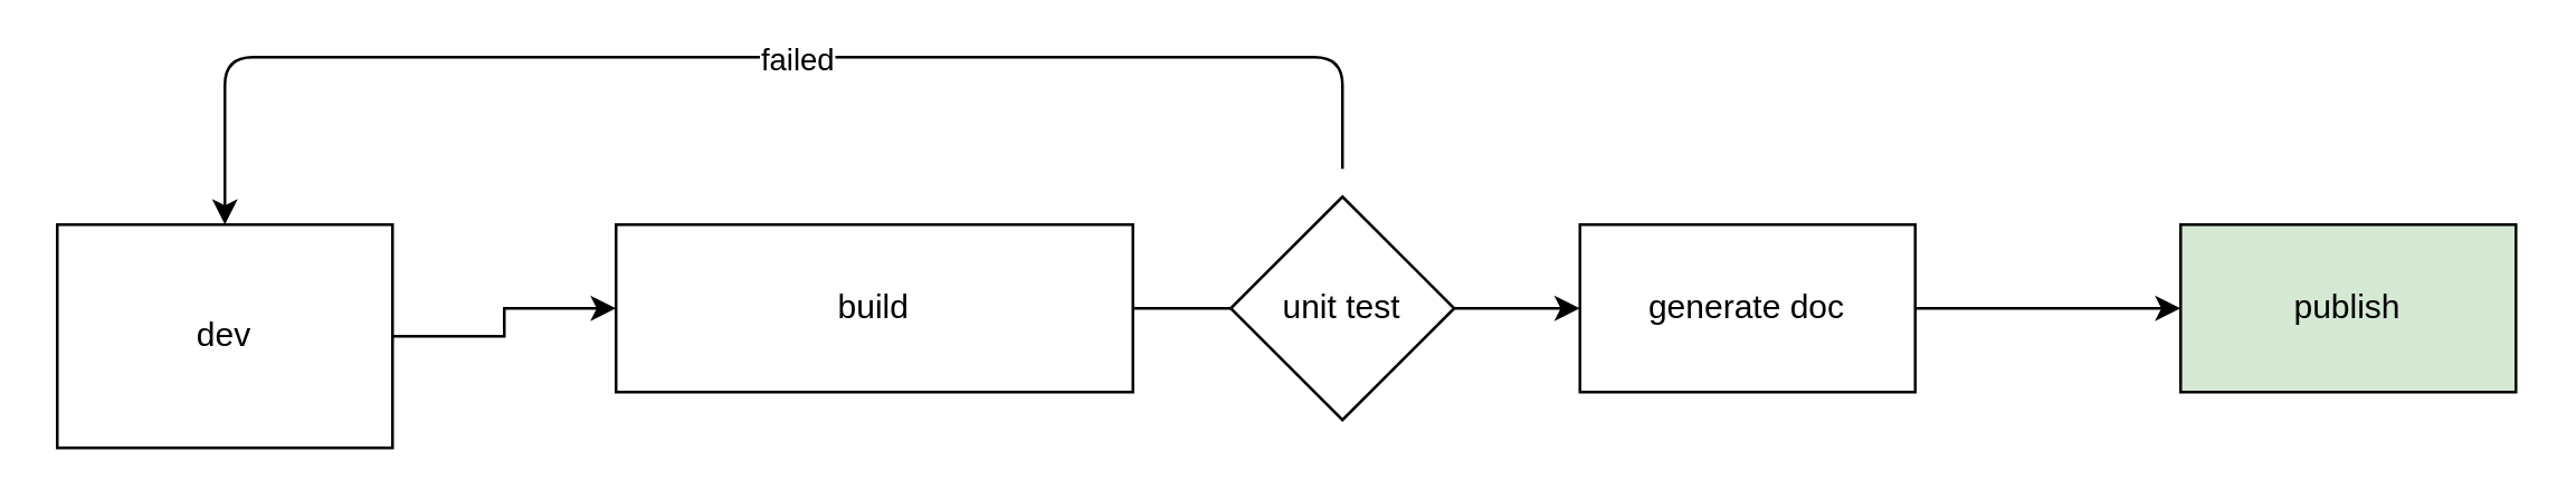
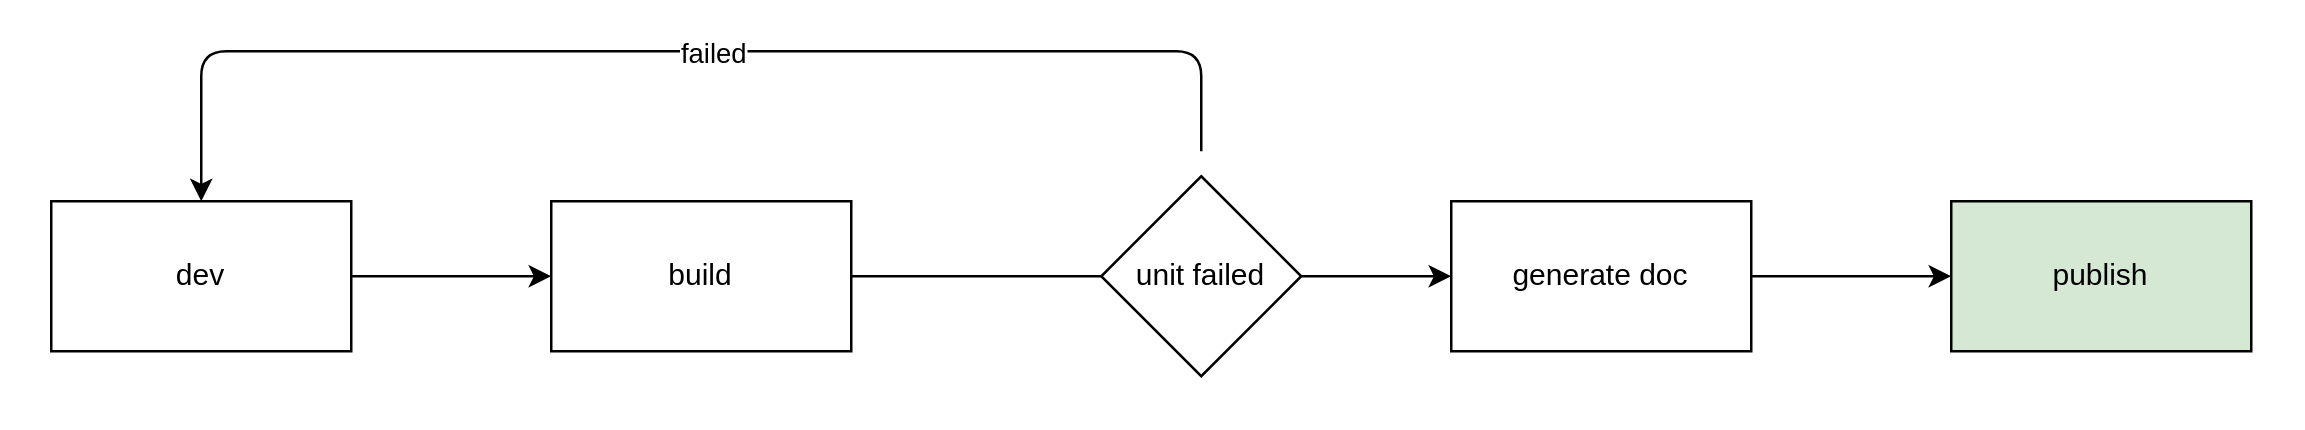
- <mxCell id="5" value="build" style="rounded=0;whiteSpace=wrap;html=1;" vertex="1" parent="1"><mxGeometry x="220" y="80" width="185" height="60" as="geometry" /></mxCell>
+ <mxCell id="5" value="build" style="rounded=0;whiteSpace=wrap;html=1;" vertex="1" parent="1"><mxGeometry x="220" y="80" width="120" height="60" as="geometry" /></mxCell>
- <mxCell id="7" value="unit test" style="rhombus;whiteSpace=wrap;html=1;rounded=0;" vertex="1" parent="1"><mxGeometry x="440" y="70" width="80" height="80" as="geometry" /></mxCell>
+ <mxCell id="7" value="unit failed" style="rhombus;whiteSpace=wrap;html=1;rounded=0;" vertex="1" parent="1"><mxGeometry x="440" y="70" width="80" height="80" as="geometry" /></mxCell>
- <mxCell id="11" value="generate doc" style="whiteSpace=wrap;html=1;rounded=0;" vertex="1" parent="1"><mxGeometry x="565" y="80" width="120" height="60" as="geometry" /></mxCell>
+ <mxCell id="11" value="generate doc" style="whiteSpace=wrap;html=1;rounded=0;" vertex="1" parent="1"><mxGeometry x="580" y="80" width="120" height="60" as="geometry" /></mxCell>
- <mxCell id="3" value="dev" style="rounded=0;whiteSpace=wrap;html=1;" vertex="1" parent="1"><mxGeometry x="20" y="80" width="120" height="80" as="geometry" /></mxCell>
+ <mxCell id="3" value="dev" style="rounded=0;whiteSpace=wrap;html=1;" vertex="1" parent="1"><mxGeometry x="20" y="80" width="120" height="60" as="geometry" /></mxCell>
